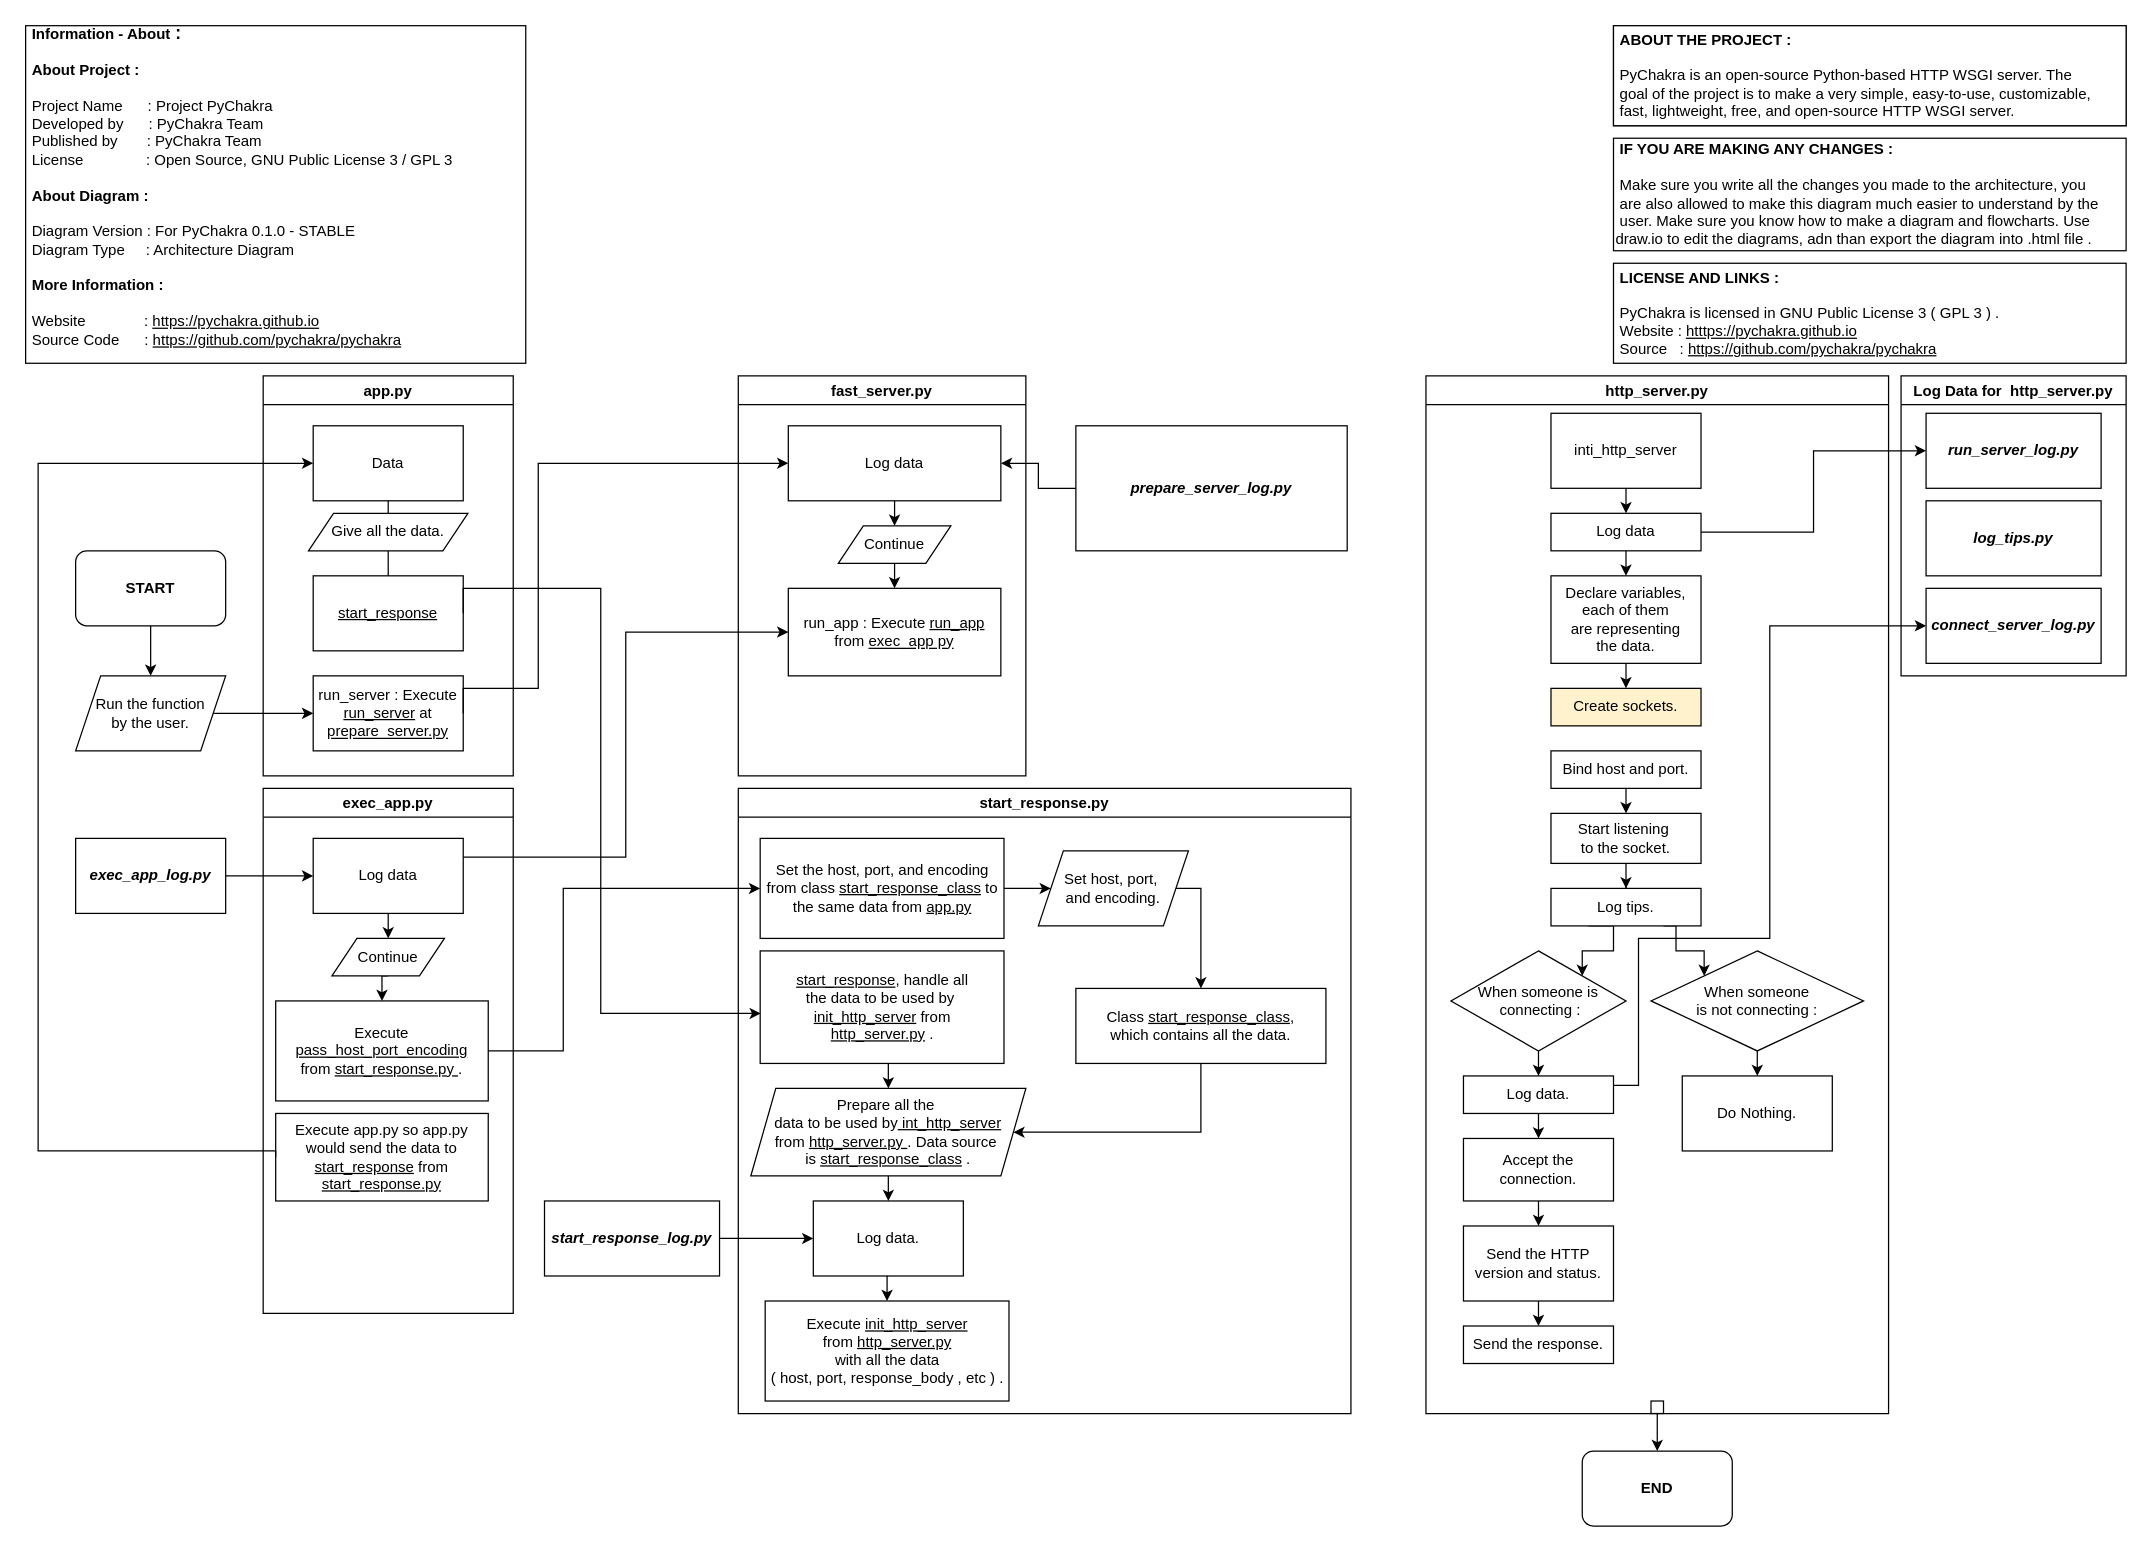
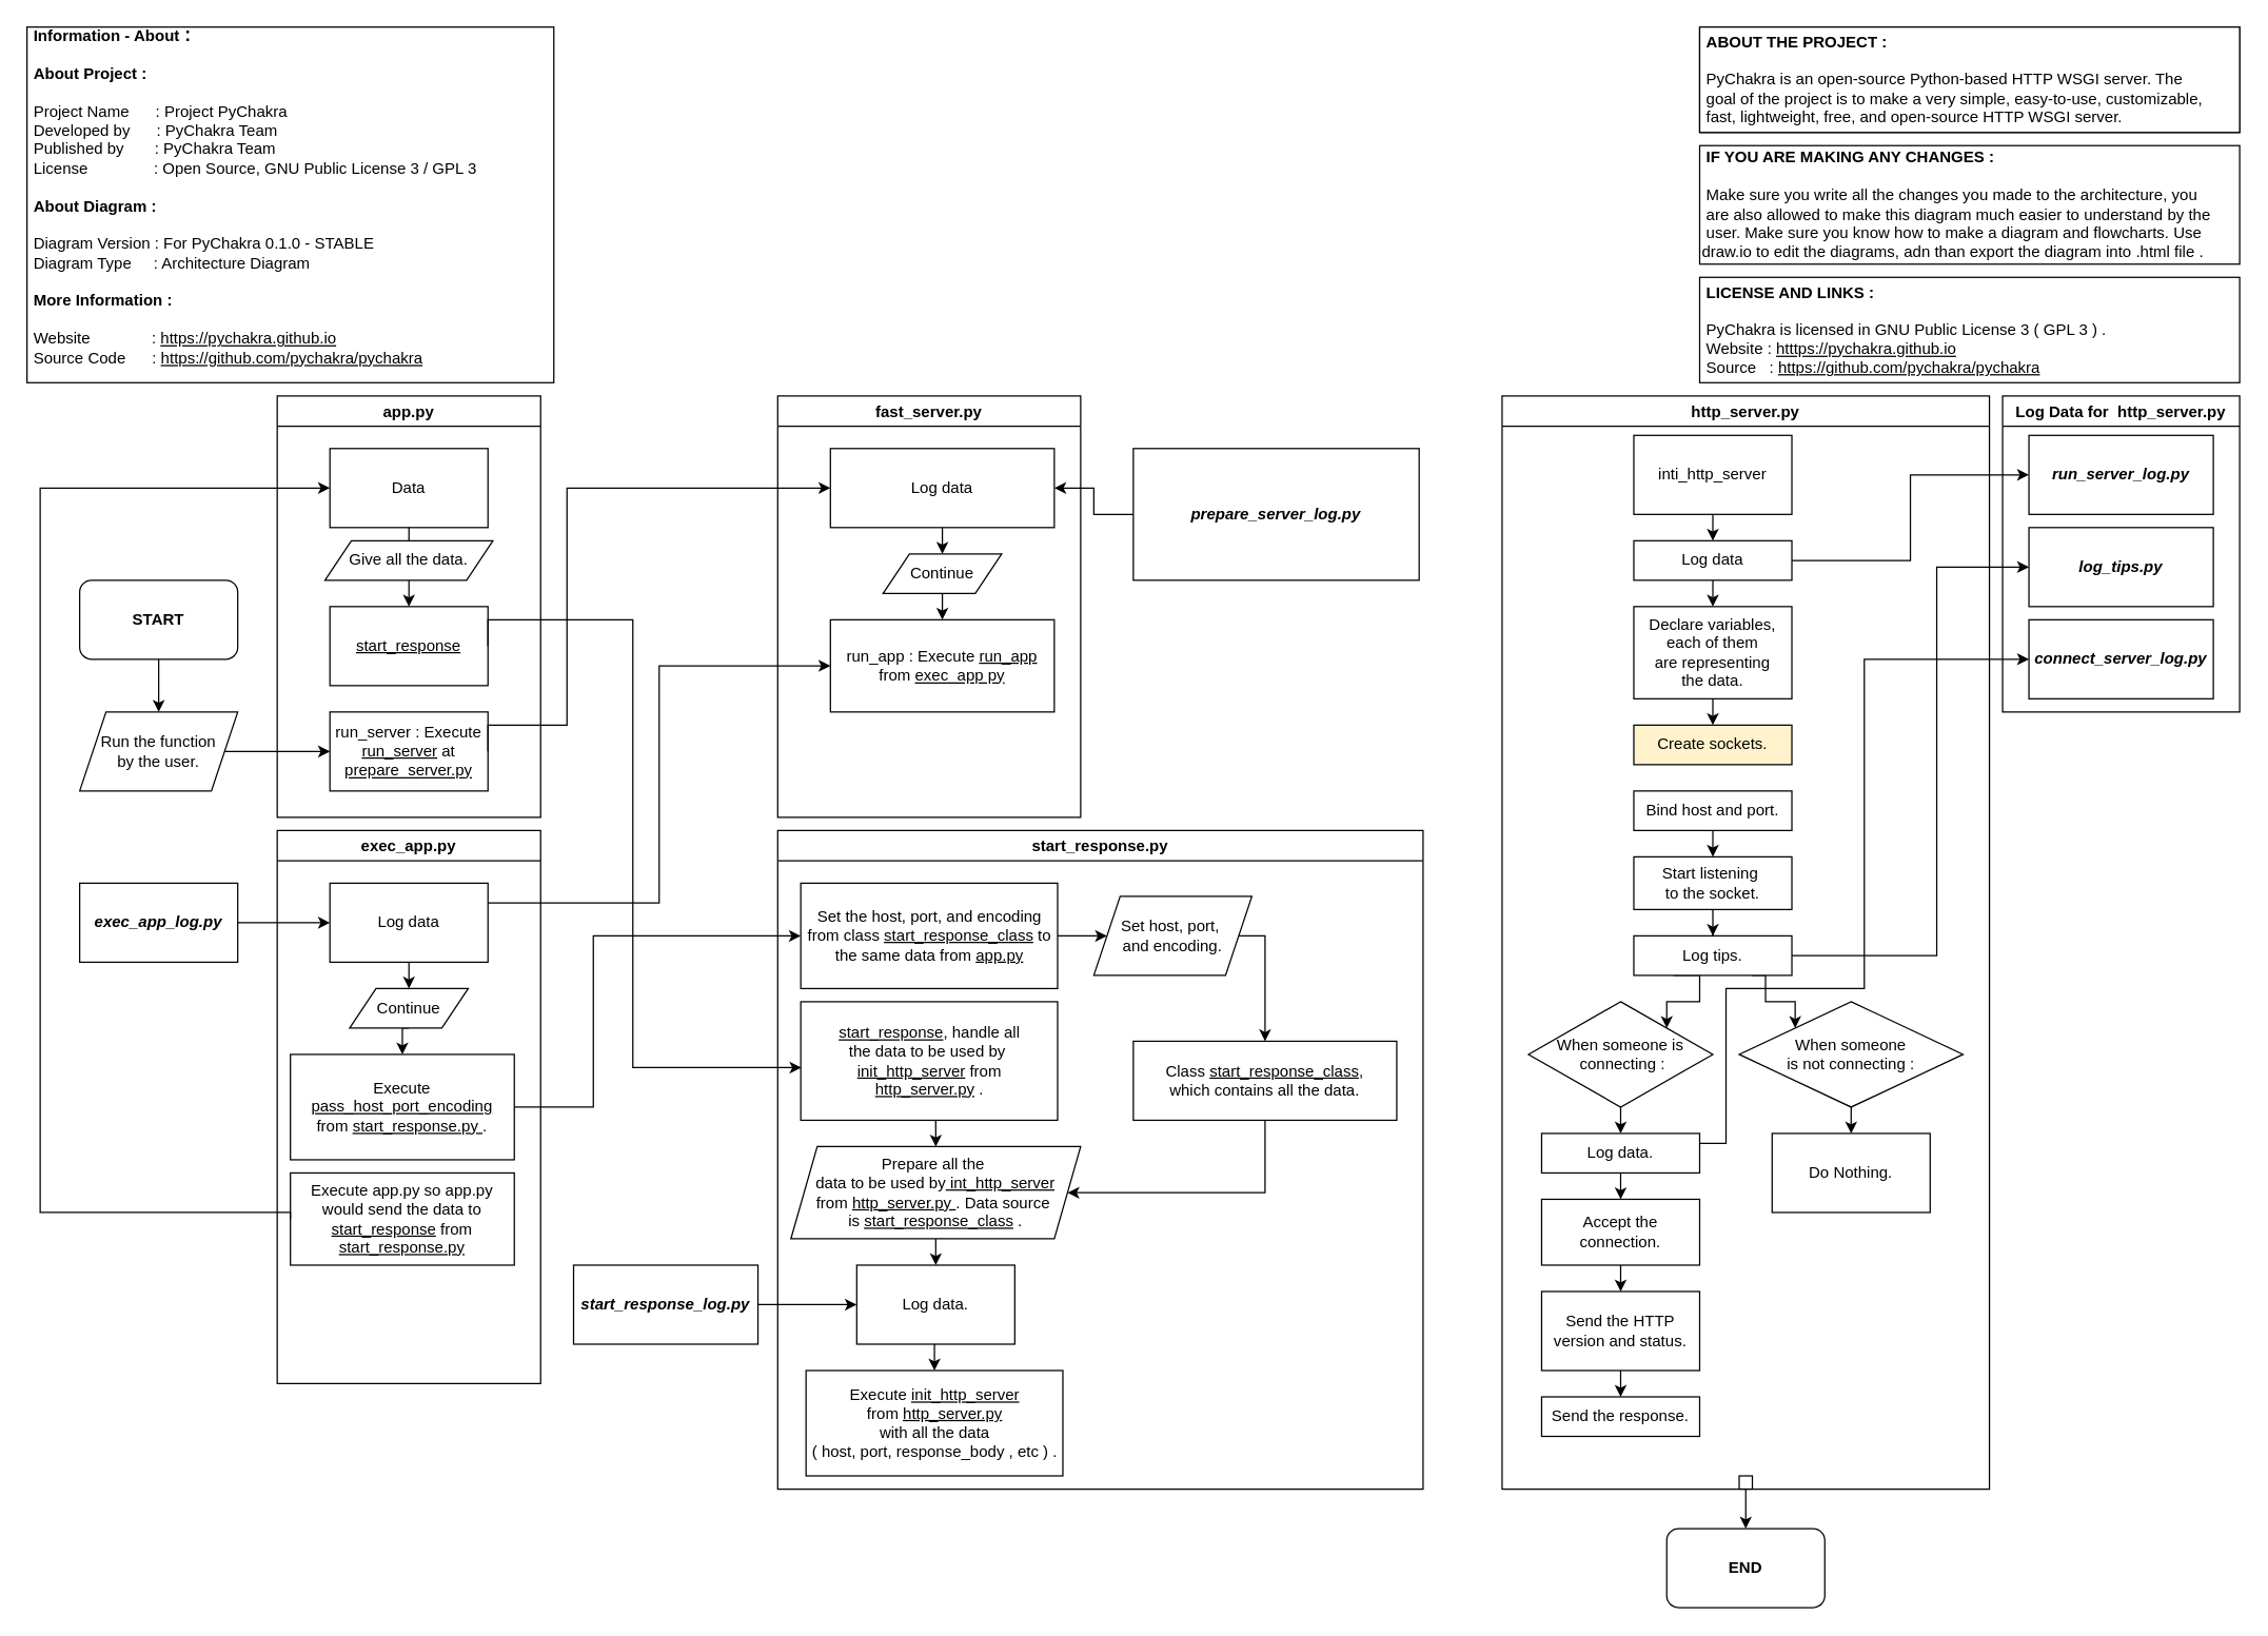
- <mxCell id="4" style="edgeStyle=orthogonalEdgeStyle;rounded=0;orthogonalLoop=1;jettySize=auto;html=1;exitX=0.5;exitY=1;exitDx=0;exitDy=0;entryX=0.5;entryY=0;entryDx=0;entryDy=0;startArrow=none;endArrow=none;" edge="1" parent="2" source="7" target="3"><mxGeometry relative="1" as="geometry" /></mxCell>
+ <mxCell id="4" style="edgeStyle=orthogonalEdgeStyle;rounded=0;orthogonalLoop=1;jettySize=auto;html=1;exitX=0.5;exitY=1;exitDx=0;exitDy=0;entryX=0.5;entryY=0;entryDx=0;entryDy=0;startArrow=none;" edge="1" parent="2" source="7" target="3"><mxGeometry relative="1" as="geometry" /></mxCell>
+ <mxCell id="85" style="edgeStyle=orthogonalEdgeStyle;rounded=0;orthogonalLoop=1;jettySize=auto;html=1;exitX=1;exitY=0.5;exitDx=0;exitDy=0;entryX=0;entryY=0.5;entryDx=0;entryDy=0;" edge="1" parent="1" source="66" target="82"><mxGeometry relative="1" as="geometry"><Array as="points"><mxPoint x="1470" y="725" /><mxPoint x="1470" y="430" /></Array></mxGeometry></mxCell>
